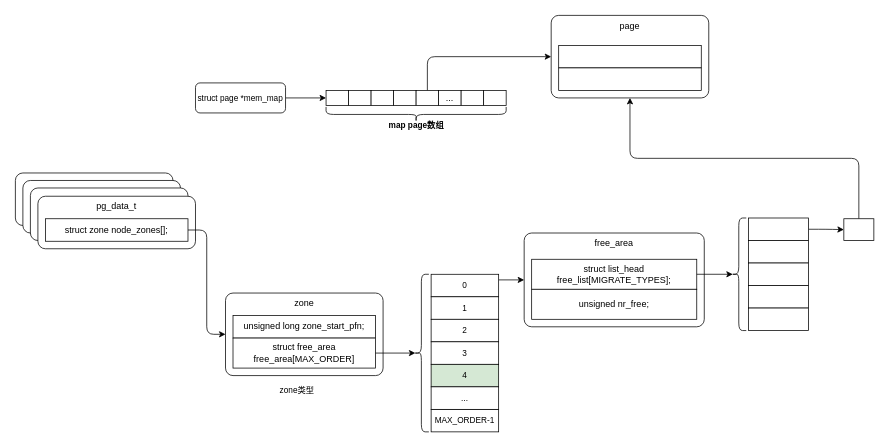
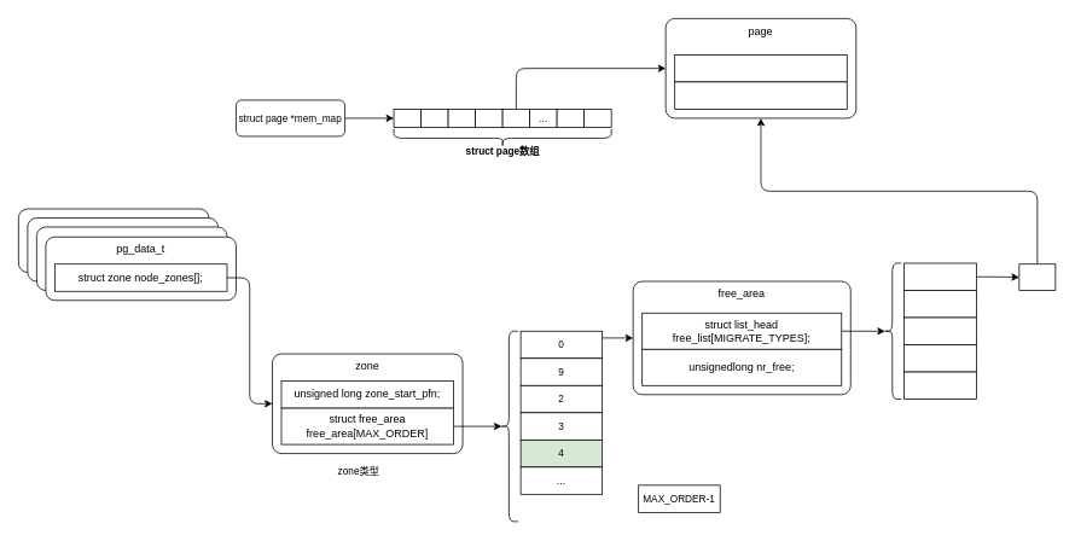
- <mxCell id="21" value="map page数组" style="text;html=1;align=center;verticalAlign=middle;resizable=0;points=[];autosize=1;strokeColor=none;fillColor=none;fontSize=11;fontFamily=Helvetica;fontColor=default;fontStyle=1" parent="1" vertex="1"><mxGeometry x="504" y="151" width="100" height="30" as="geometry" /></mxCell>
+ <mxCell id="21" value="struct page数组" style="text;html=1;align=center;verticalAlign=middle;resizable=0;points=[];autosize=1;strokeColor=none;fillColor=none;fontSize=11;fontFamily=Helvetica;fontColor=default;fontStyle=1" parent="1" vertex="1"><mxGeometry x="504" y="151" width="100" height="30" as="geometry" /></mxCell>
- <mxCell id="10" value="unsigned nr_free;" style="rounded=0;whiteSpace=wrap;html=1;" parent="1" vertex="1"><mxGeometry x="708" y="385" width="220" height="40" as="geometry" /></mxCell>
+ <mxCell id="10" value="unsignedlong nr_free;" style="rounded=0;whiteSpace=wrap;html=1;" parent="1" vertex="1"><mxGeometry x="708" y="385" width="220" height="40" as="geometry" /></mxCell>
- <mxCell id="27" value="1" style="rounded=0;whiteSpace=wrap;html=1;fontFamily=Helvetica;fontSize=11;fontColor=default;" parent="1" vertex="1"><mxGeometry x="574" y="395" width="90" height="30" as="geometry" /></mxCell>
+ <mxCell id="27" value="9" style="rounded=0;whiteSpace=wrap;html=1;fontFamily=Helvetica;fontSize=11;fontColor=default;" parent="1" vertex="1"><mxGeometry x="574" y="395" width="90" height="30" as="geometry" /></mxCell>
- <mxCell id="31" value="MAX_ORDER-1" style="rounded=0;whiteSpace=wrap;html=1;fontFamily=Helvetica;fontSize=11;fontColor=default;" parent="1" vertex="1"><mxGeometry x="574" y="545" width="90" height="30" as="geometry" /></mxCell>
+ <mxCell id="31" value="MAX_ORDER-1" style="rounded=0;whiteSpace=wrap;html=1;fontFamily=Helvetica;fontSize=11;fontColor=default;" parent="1" vertex="1"><mxGeometry x="704" y="535" width="90" height="30" as="geometry" /></mxCell>
